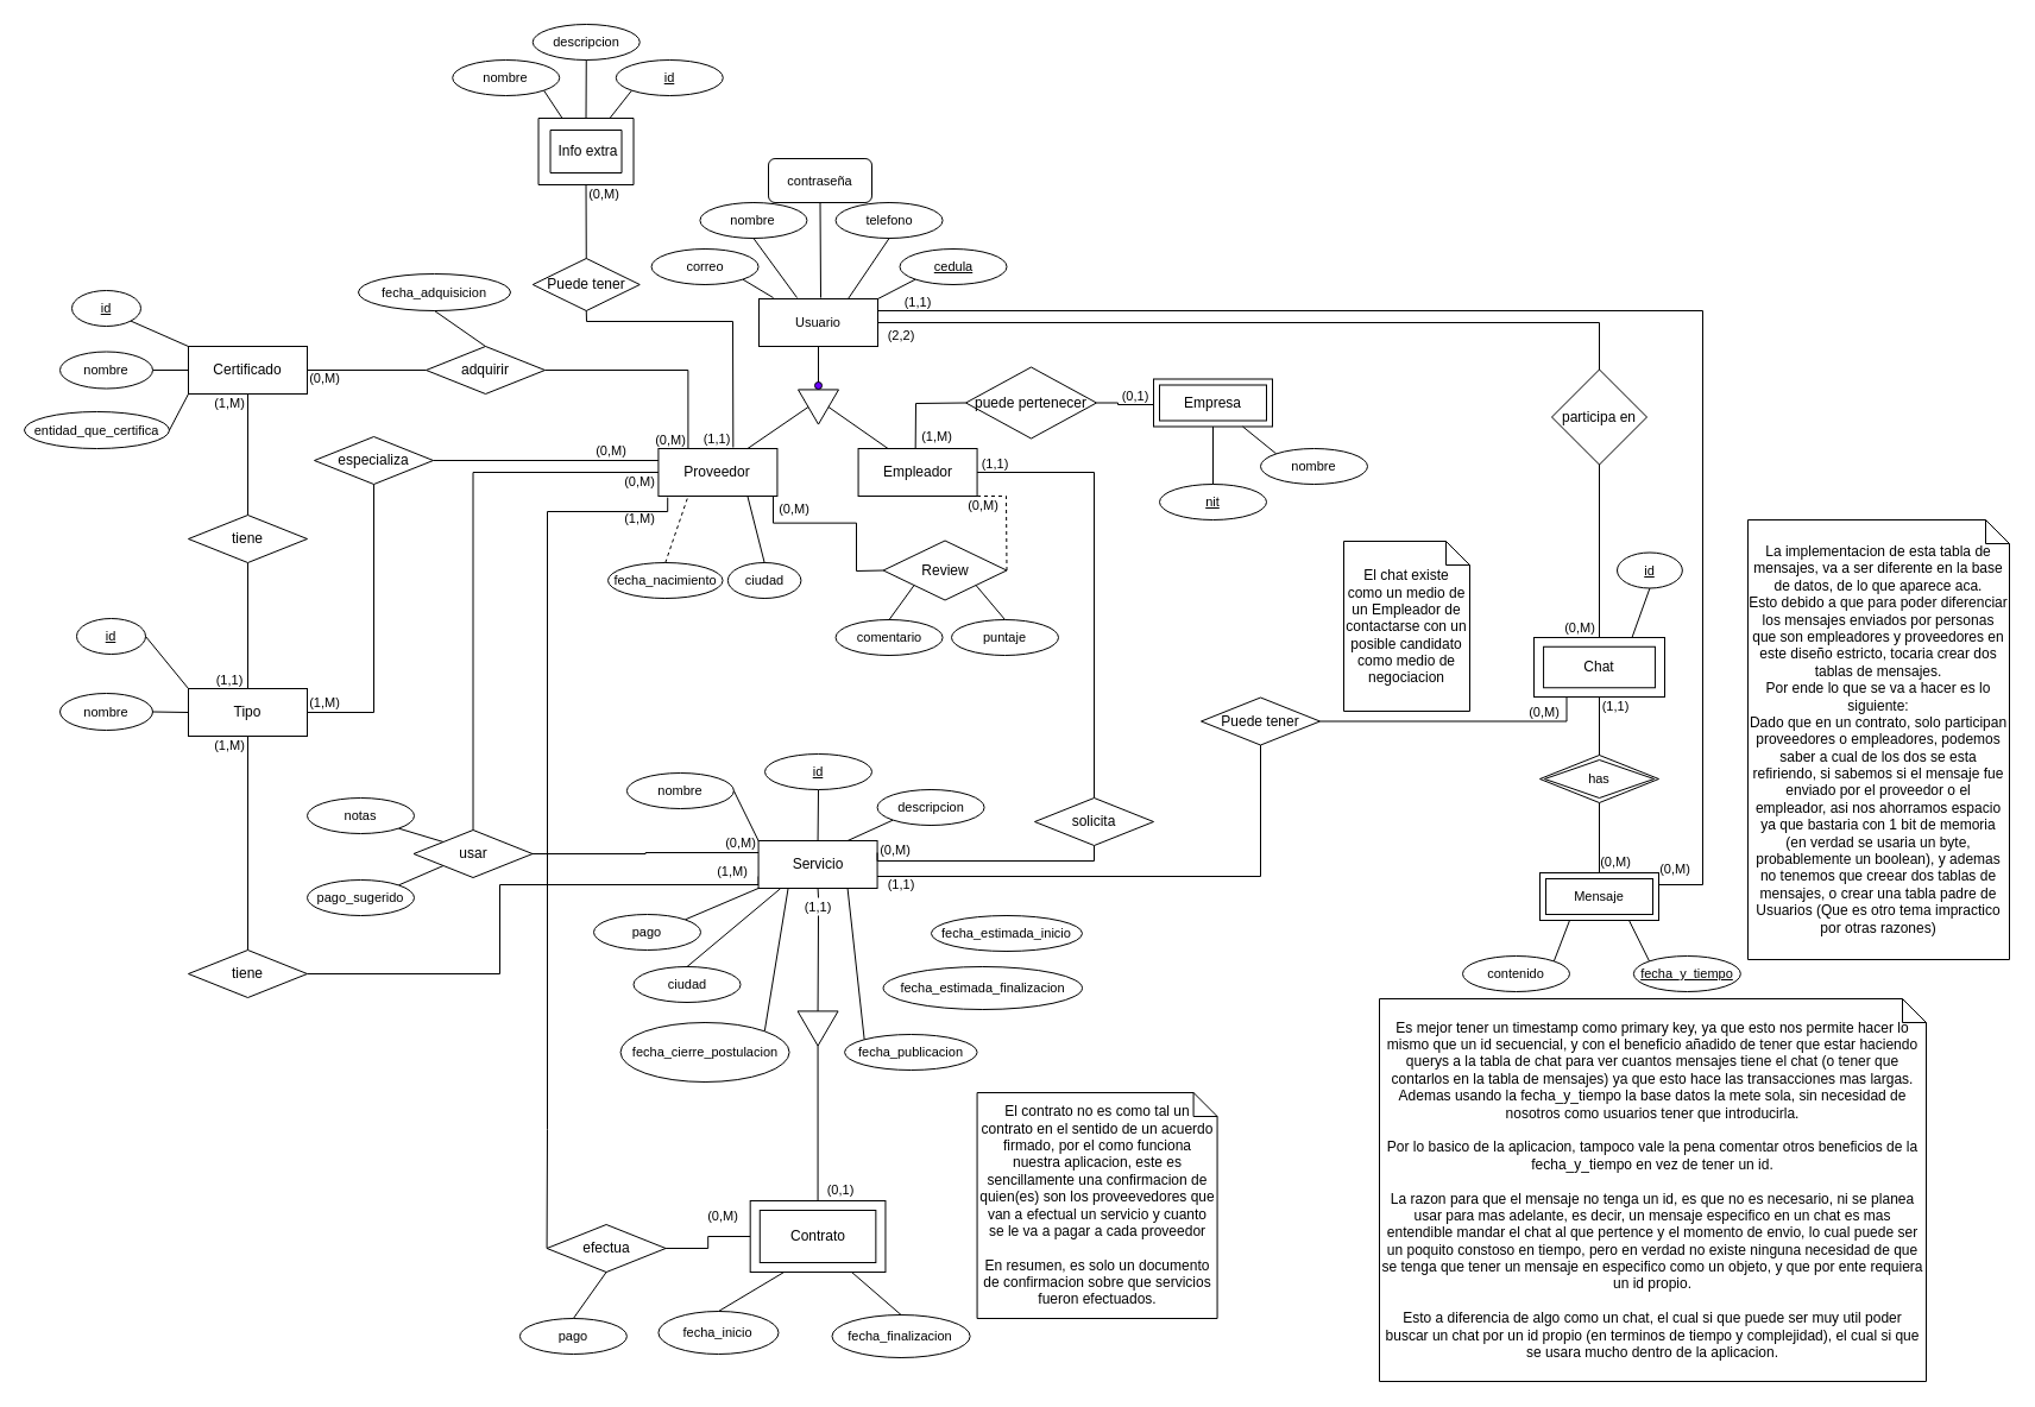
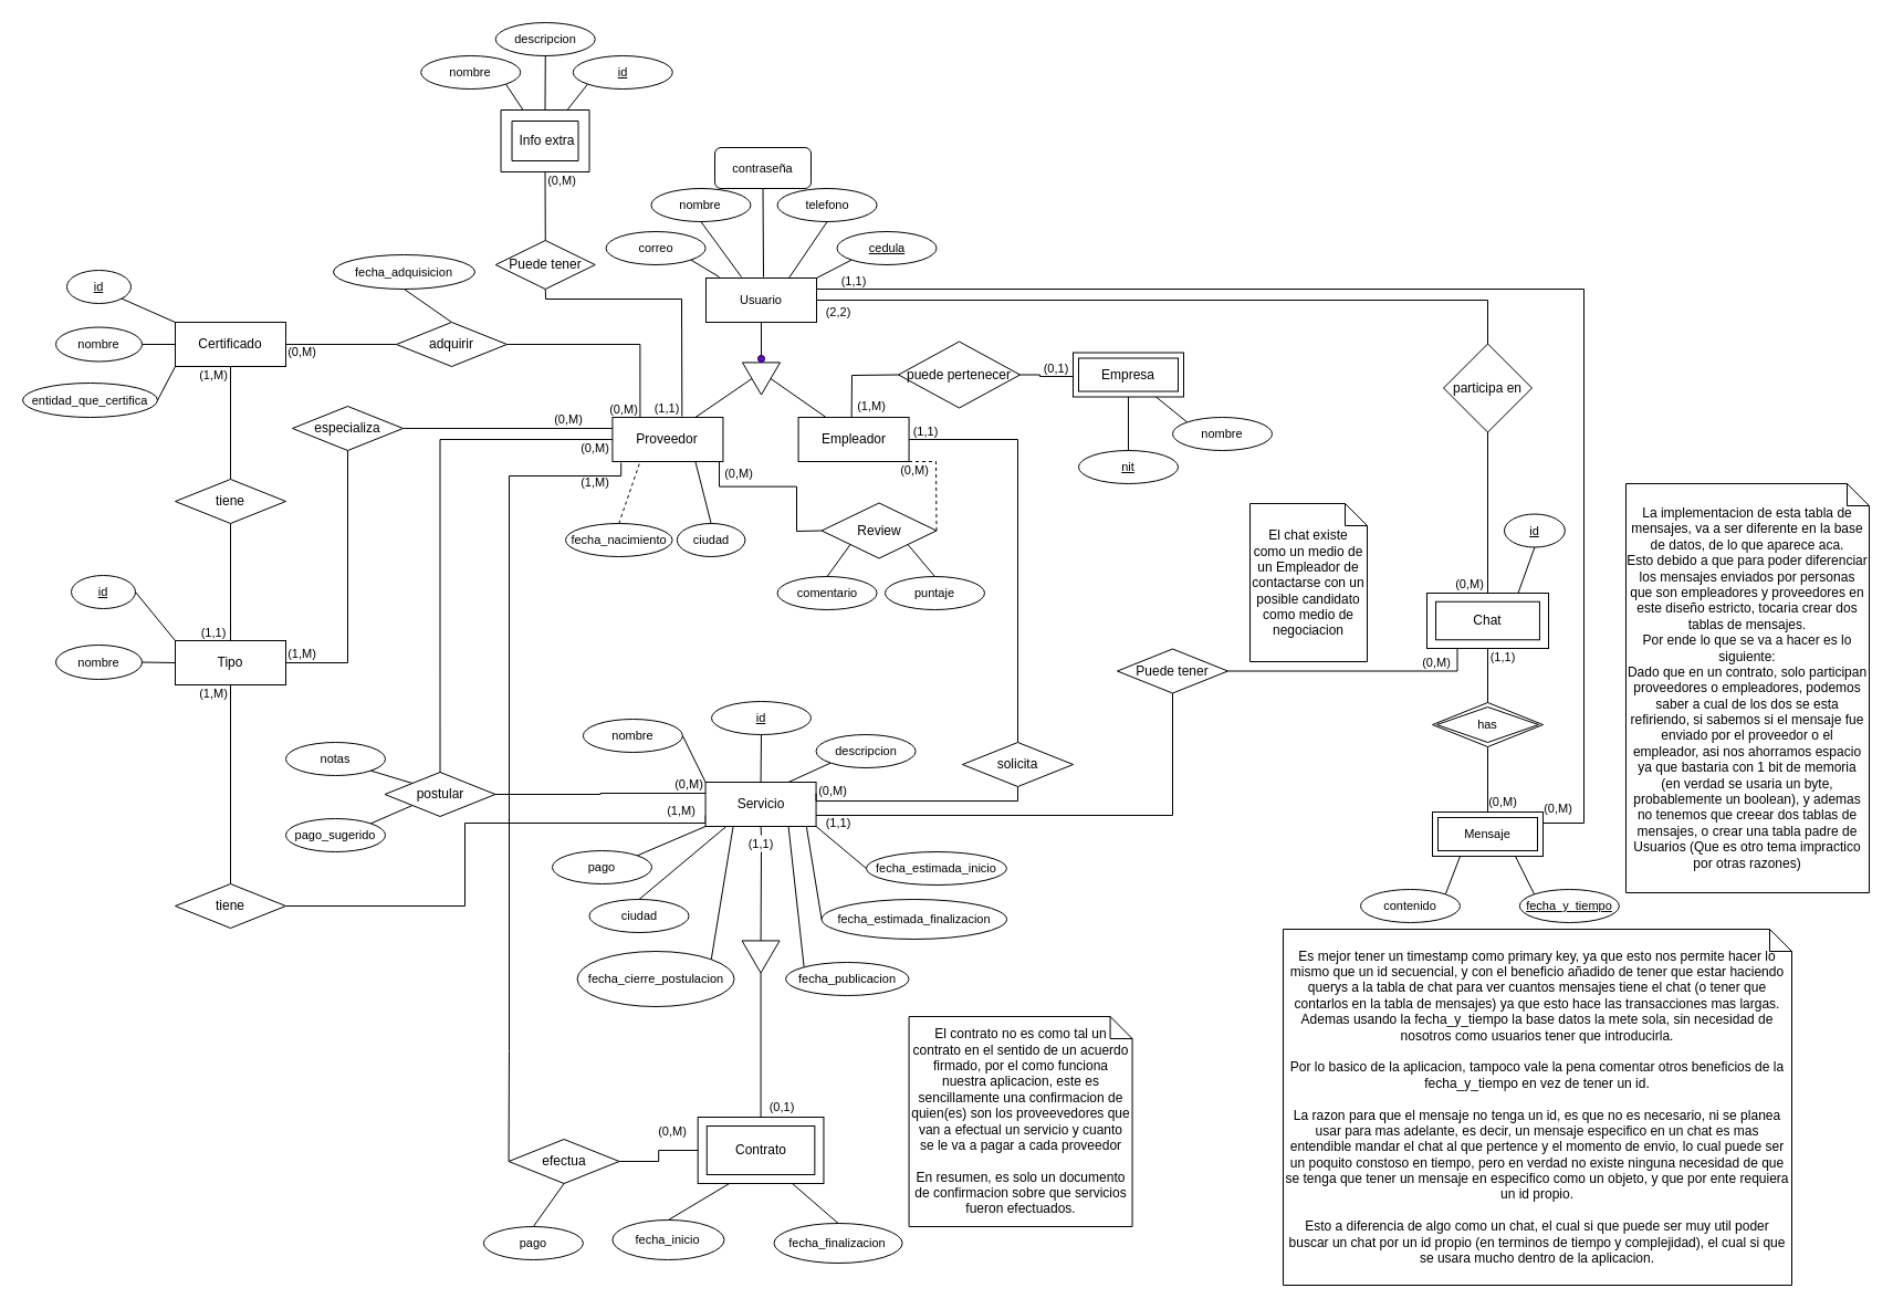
- <mxCell id="18" value="usar" style="shape=rhombus;perimeter=rhombusPerimeter;whiteSpace=wrap;html=1;align=center;" parent="1" vertex="1"><mxGeometry x="347.53" y="698" width="100" height="40" as="geometry" /></mxCell>
+ <mxCell id="18" value="postular" style="shape=rhombus;perimeter=rhombusPerimeter;whiteSpace=wrap;html=1;align=center;" parent="1" vertex="1"><mxGeometry x="347.53" y="698" width="100" height="40" as="geometry" /></mxCell>
+ <mxCell id="163" value="" style="endArrow=none;html=1;rounded=0;entryX=1;entryY=1;entryDx=0;entryDy=0;exitX=0;exitY=0.5;exitDx=0;exitDy=0;" parent="1" source="160" target="14" edge="1"><mxGeometry width="50" height="50" relative="1" as="geometry"><mxPoint x="767" y="835" as="sourcePoint" /><mxPoint x="739" y="757" as="targetPoint" /></mxGeometry></mxCell>
+ <mxCell id="162" value="" style="endArrow=none;html=1;rounded=0;entryX=0.913;entryY=1.005;entryDx=0;entryDy=0;entryPerimeter=0;exitX=0;exitY=0.5;exitDx=0;exitDy=0;" parent="1" source="161" target="14" edge="1"><mxGeometry width="50" height="50" relative="1" as="geometry"><mxPoint x="710" y="850" as="sourcePoint" /><mxPoint x="760" y="800" as="targetPoint" /></mxGeometry></mxCell>
